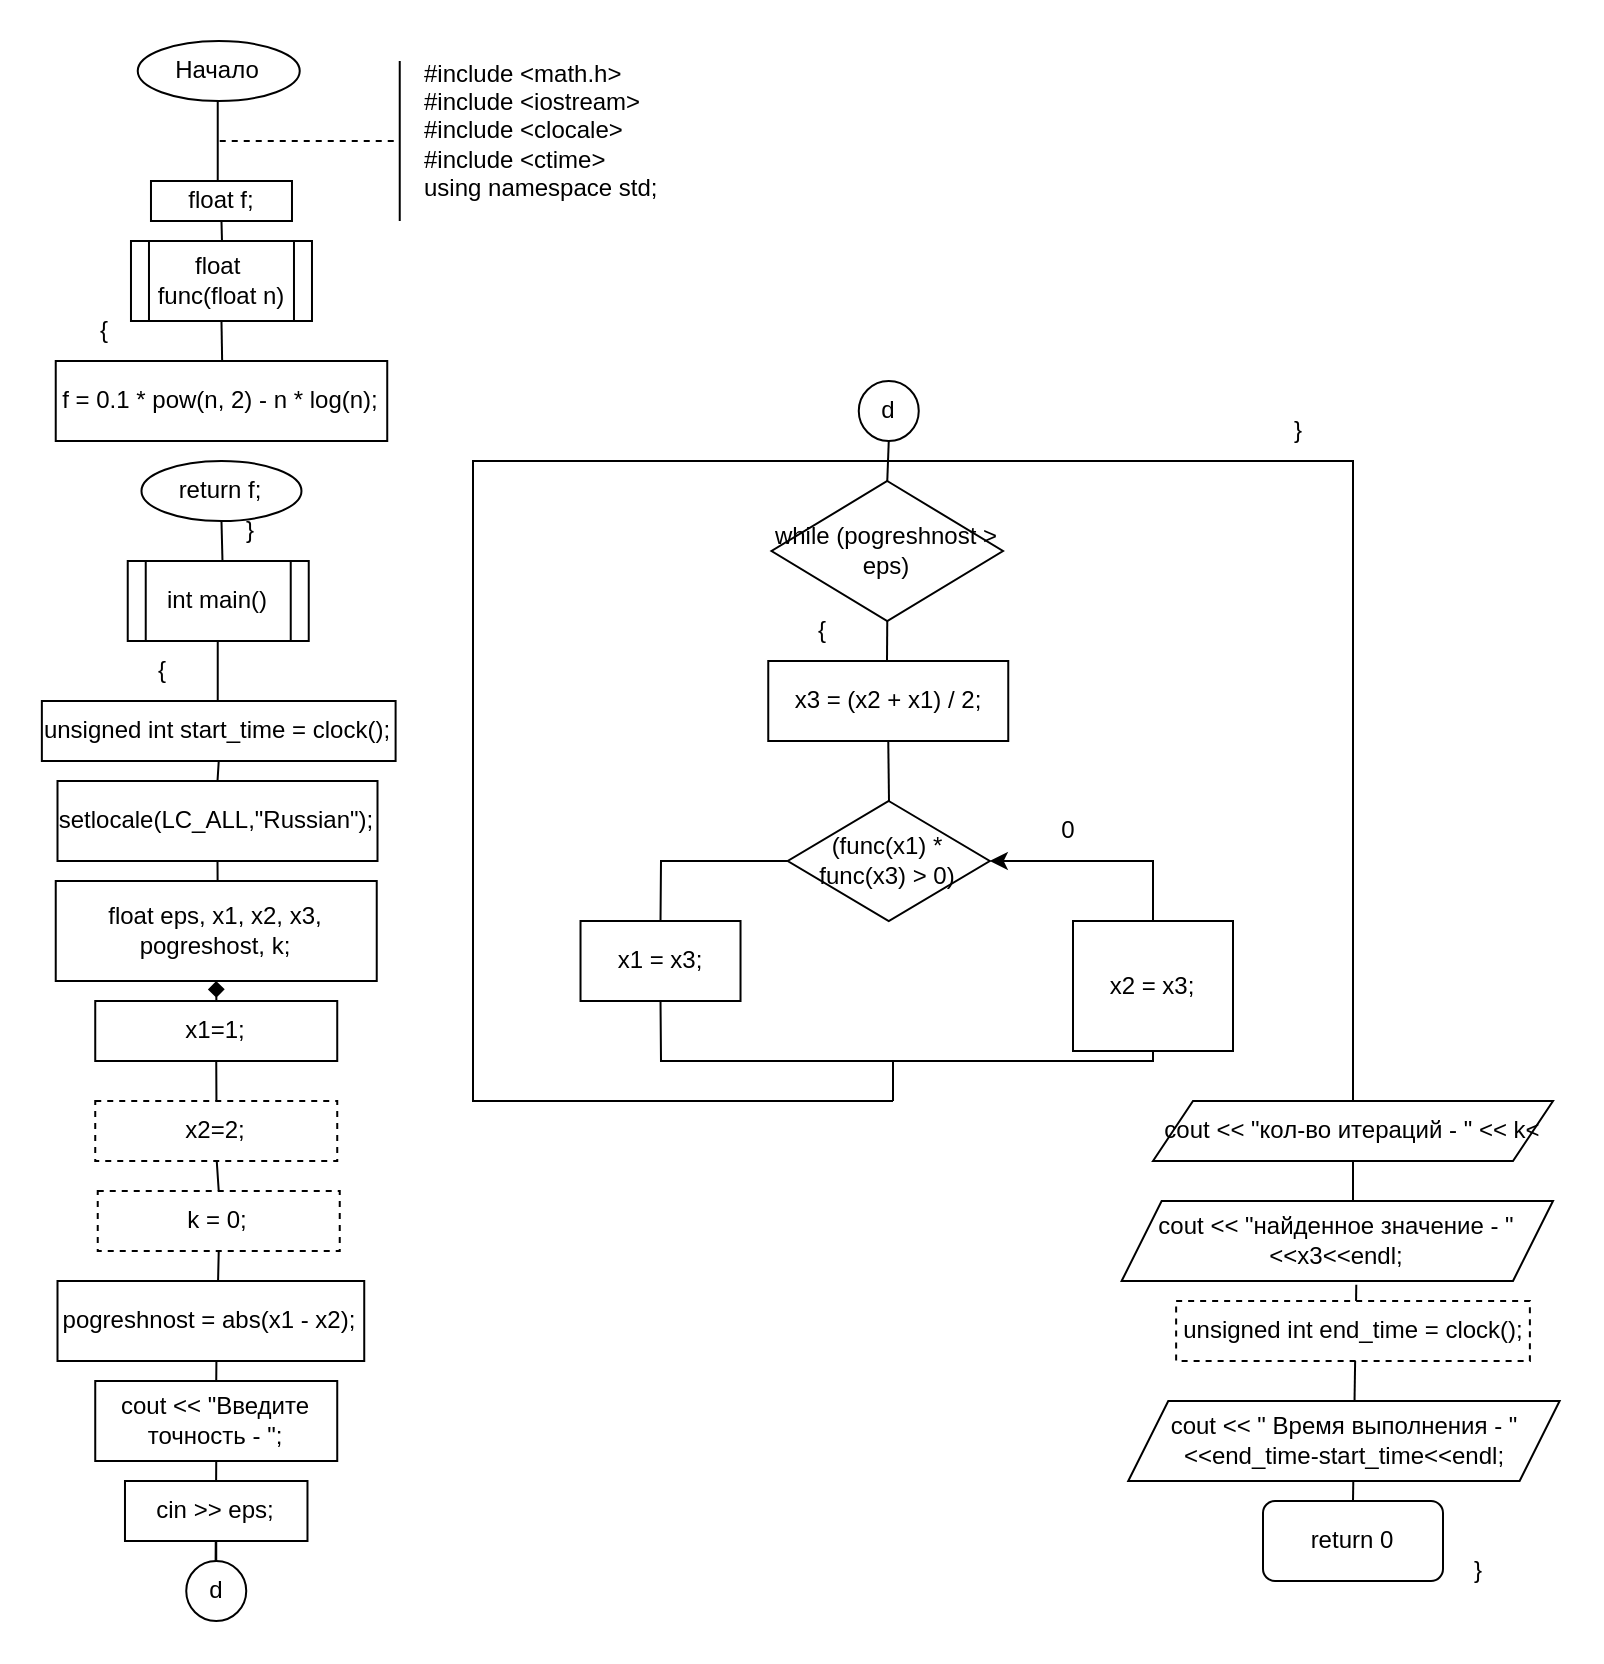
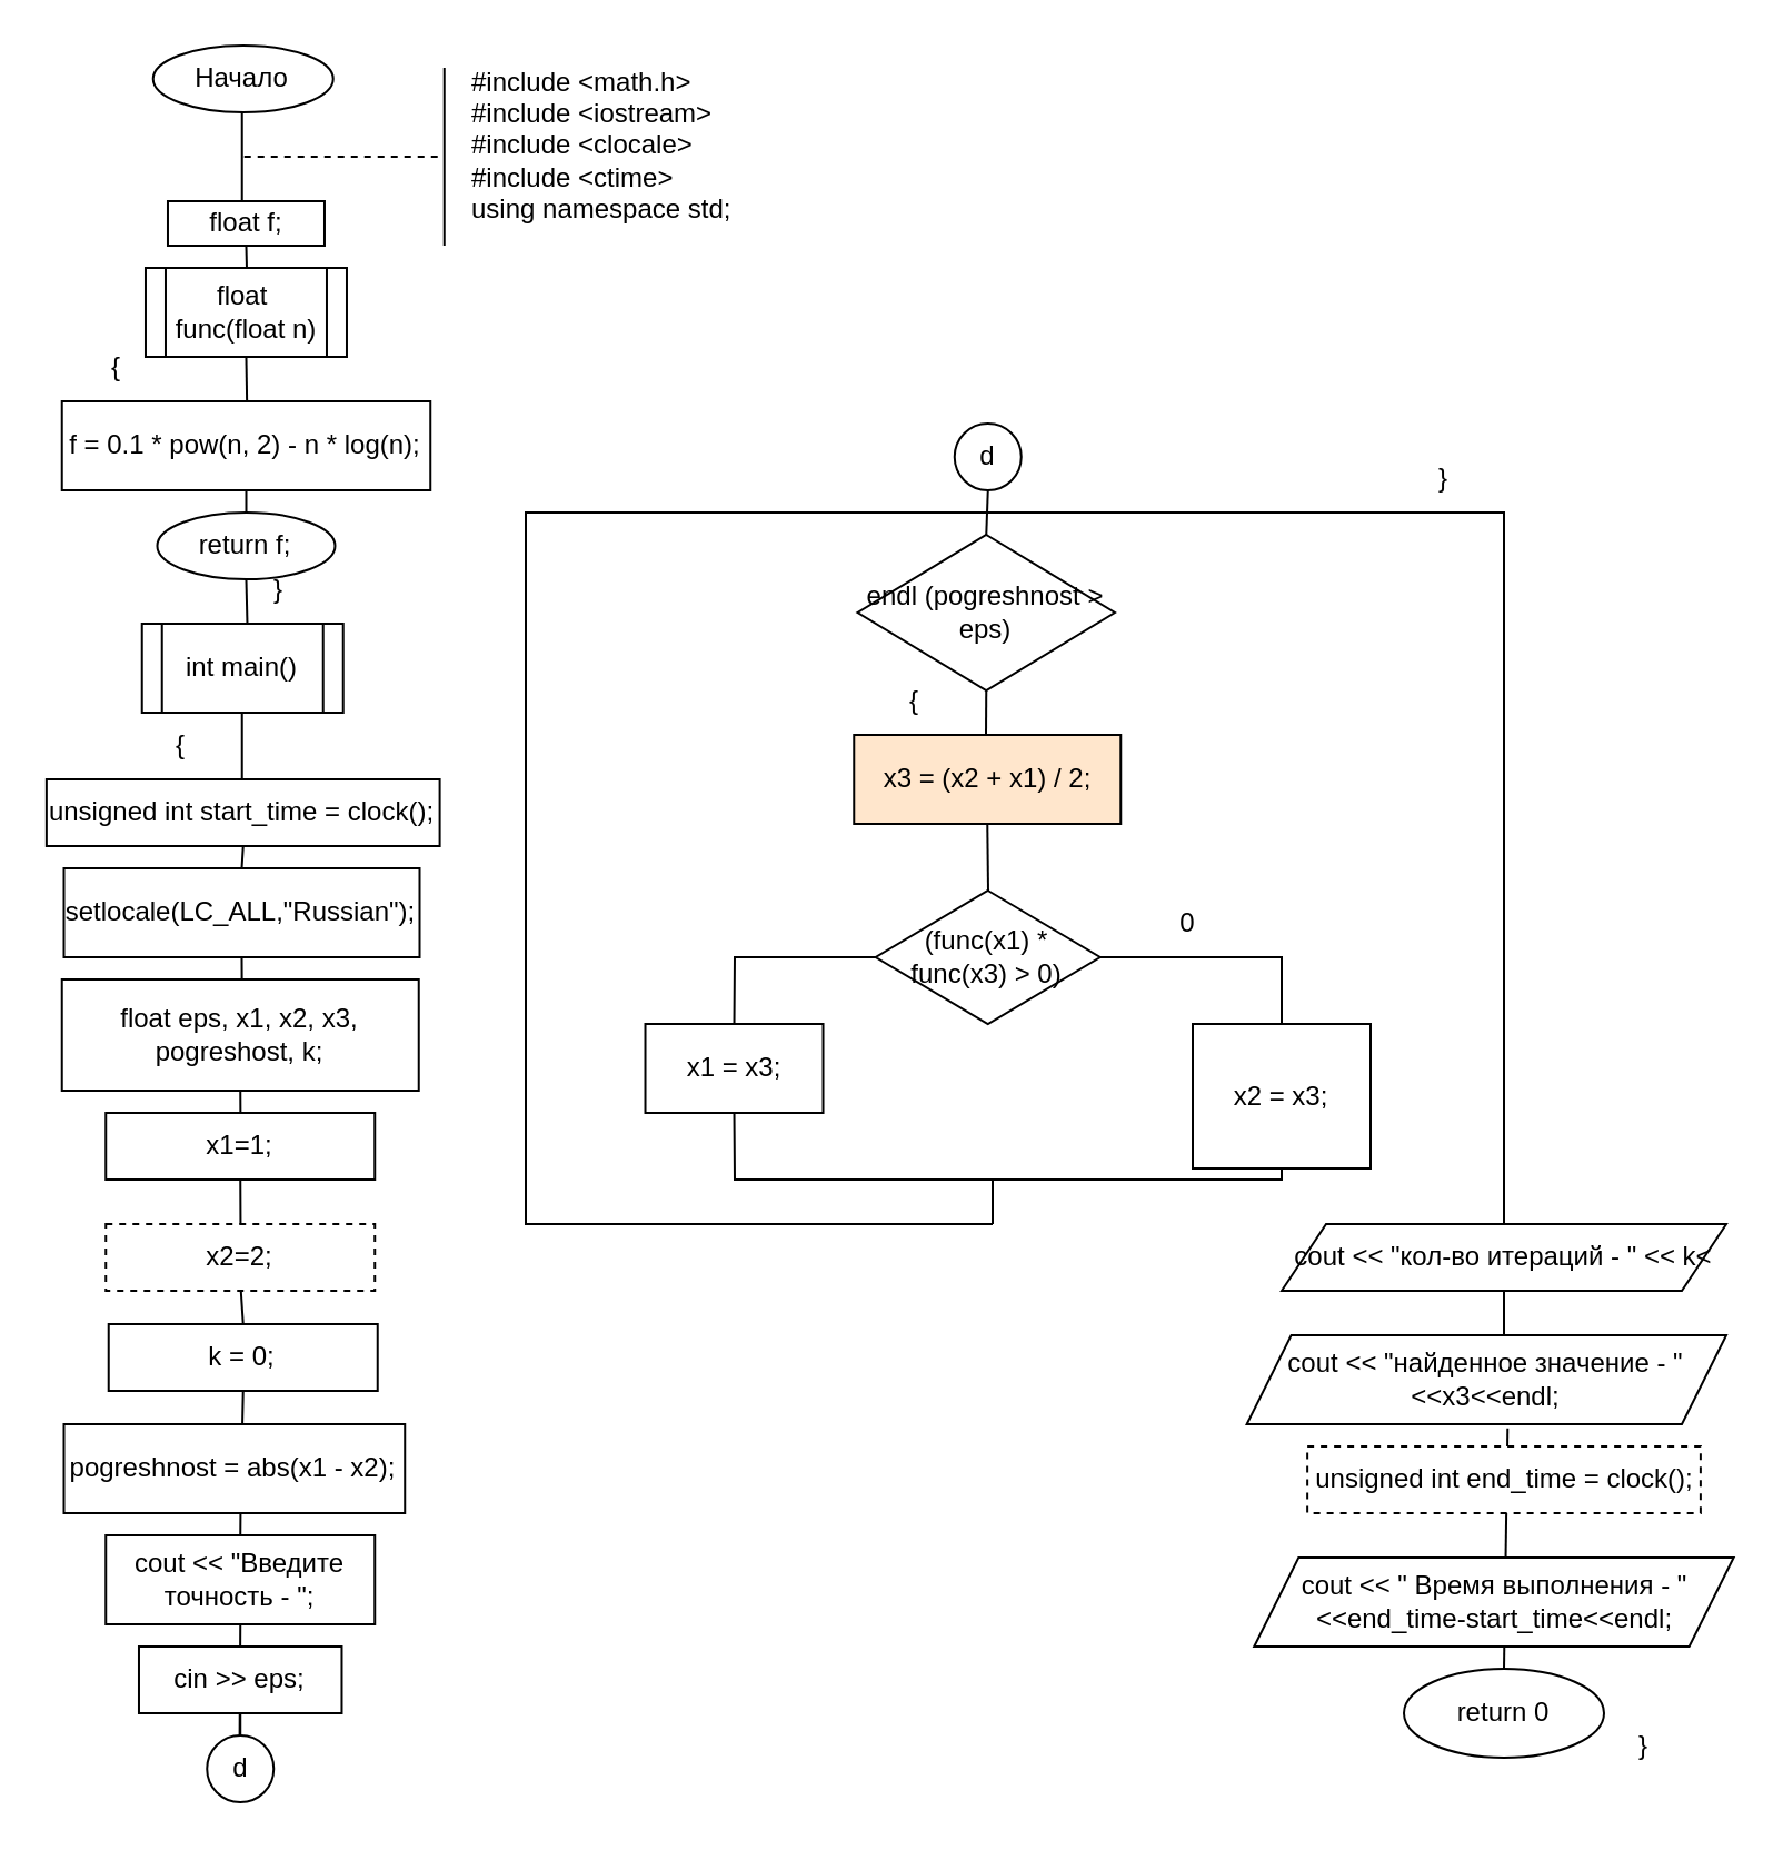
+ <mxCell id="26" value="" style="endArrow=none;html=1;rounded=0;entryX=0.5;entryY=1;entryDx=0;entryDy=0;exitX=0.5;exitY=0;exitDx=0;exitDy=0;" parent="1" source="25" target="24" edge="1"><mxGeometry width="50" height="50" relative="1" as="geometry"><mxPoint x="110.74" y="250" as="sourcePoint" /><mxPoint x="130.74" y="310" as="targetPoint" /></mxGeometry></mxCell>
- <mxCell id="31" value="while (pogreshnost &amp;gt; eps)" style="rhombus;whiteSpace=wrap;html=1;" parent="1" vertex="1"><mxGeometry x="385.26" y="240" width="115.74" height="70" as="geometry" /></mxCell>
+ <mxCell id="31" value="endl (pogreshnost &amp;gt; eps)" style="rhombus;whiteSpace=wrap;html=1;" parent="1" vertex="1"><mxGeometry x="385.26" y="240" width="115.74" height="70" as="geometry" /></mxCell>
- <mxCell id="33" value="x3 = (x2 + x1) / 2;" style="rounded=0;whiteSpace=wrap;html=1;" parent="1" vertex="1"><mxGeometry x="383.63" y="330" width="120" height="40" as="geometry" /></mxCell>
+ <mxCell id="33" value="x3 = (x2 + x1) / 2;" style="rounded=0;whiteSpace=wrap;html=1;fillColor=#ffe6cc;" parent="1" vertex="1"><mxGeometry x="383.63" y="330" width="120" height="40" as="geometry" /></mxCell>
- <mxCell id="39" value="" style="endArrow=classic;html=1;rounded=0;entryX=1;entryY=0.5;entryDx=0;entryDy=0;exitX=0.5;exitY=0;exitDx=0;exitDy=0;" parent="1" source="37" target="35" edge="1"><mxGeometry width="50" height="50" relative="1" as="geometry"><mxPoint x="416" y="230" as="sourcePoint" /><mxPoint x="466" y="180" as="targetPoint" /><Array as="points"><mxPoint x="576" y="430" /></Array></mxGeometry></mxCell>
+ <mxCell id="39" value="" style="endArrow=none;html=1;rounded=0;entryX=1;entryY=0.5;entryDx=0;entryDy=0;exitX=0.5;exitY=0;exitDx=0;exitDy=0;" parent="1" source="37" target="35" edge="1"><mxGeometry width="50" height="50" relative="1" as="geometry"><mxPoint x="416" y="230" as="sourcePoint" /><mxPoint x="466" y="180" as="targetPoint" /><Array as="points"><mxPoint x="576" y="430" /></Array></mxGeometry></mxCell>
- <mxCell id="13" value="" style="endArrow=diamond;html=1;rounded=0;entryX=0.5;entryY=1;entryDx=0;entryDy=0;exitX=0.5;exitY=0;exitDx=0;exitDy=0;" parent="1" source="14" target="12" edge="1"><mxGeometry width="50" height="50" relative="1" as="geometry"><mxPoint x="107.87" y="540" as="sourcePoint" /><mxPoint x="107.87" y="510" as="targetPoint" /><Array as="points"><mxPoint x="107.87" y="530" /></Array></mxGeometry></mxCell>
+ <mxCell id="13" value="" style="endArrow=none;html=1;rounded=0;entryX=0.5;entryY=1;entryDx=0;entryDy=0;exitX=0.5;exitY=0;exitDx=0;exitDy=0;" parent="1" source="14" target="12" edge="1"><mxGeometry width="50" height="50" relative="1" as="geometry"><mxPoint x="107.87" y="540" as="sourcePoint" /><mxPoint x="107.87" y="510" as="targetPoint" /><Array as="points"><mxPoint x="107.87" y="530" /></Array></mxGeometry></mxCell>
- <mxCell id="16" value="k = 0;" style="rounded=0;whiteSpace=wrap;html=1;dashed=1;" parent="1" vertex="1"><mxGeometry x="48.37" y="595" width="121" height="30" as="geometry" /></mxCell>
+ <mxCell id="16" value="k = 0;" style="rounded=0;whiteSpace=wrap;html=1;" parent="1" vertex="1"><mxGeometry x="48.37" y="595" width="121" height="30" as="geometry" /></mxCell>
- <mxCell id="53" value="return 0" style="whiteSpace=wrap;html=1;rounded=1;" parent="1" vertex="1"><mxGeometry x="631" y="750" width="90" height="40" as="geometry" /></mxCell>
+ <mxCell id="53" value="return 0" style="ellipse;whiteSpace=wrap;html=1;" parent="1" vertex="1"><mxGeometry x="631" y="750" width="90" height="40" as="geometry" /></mxCell>
